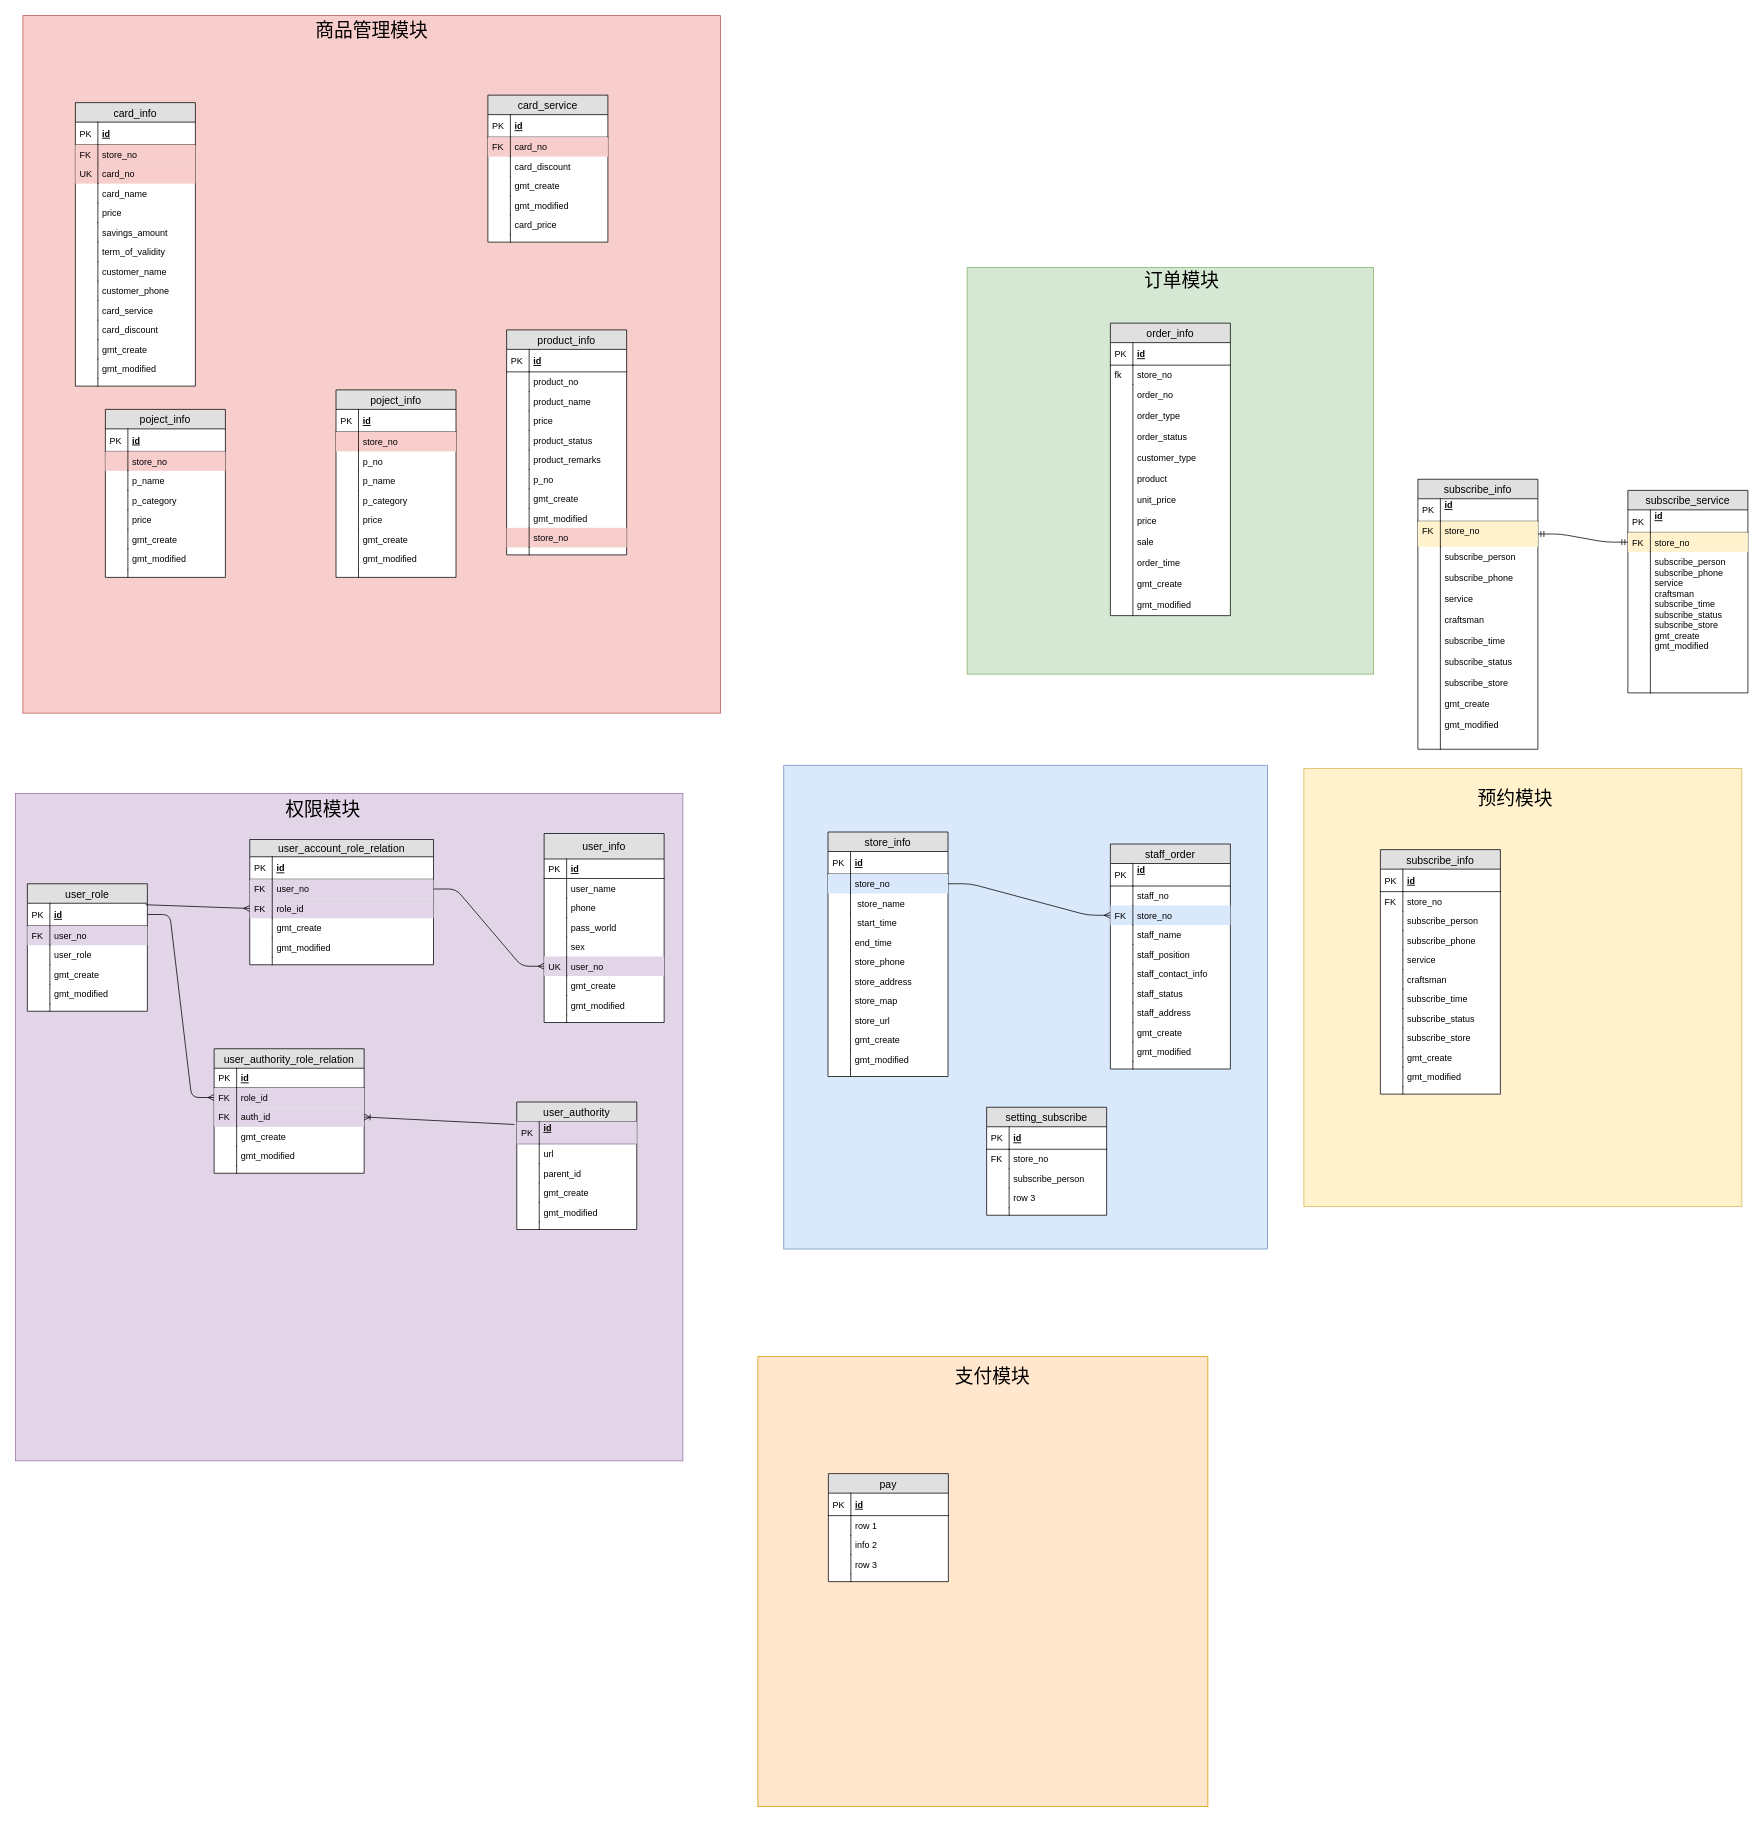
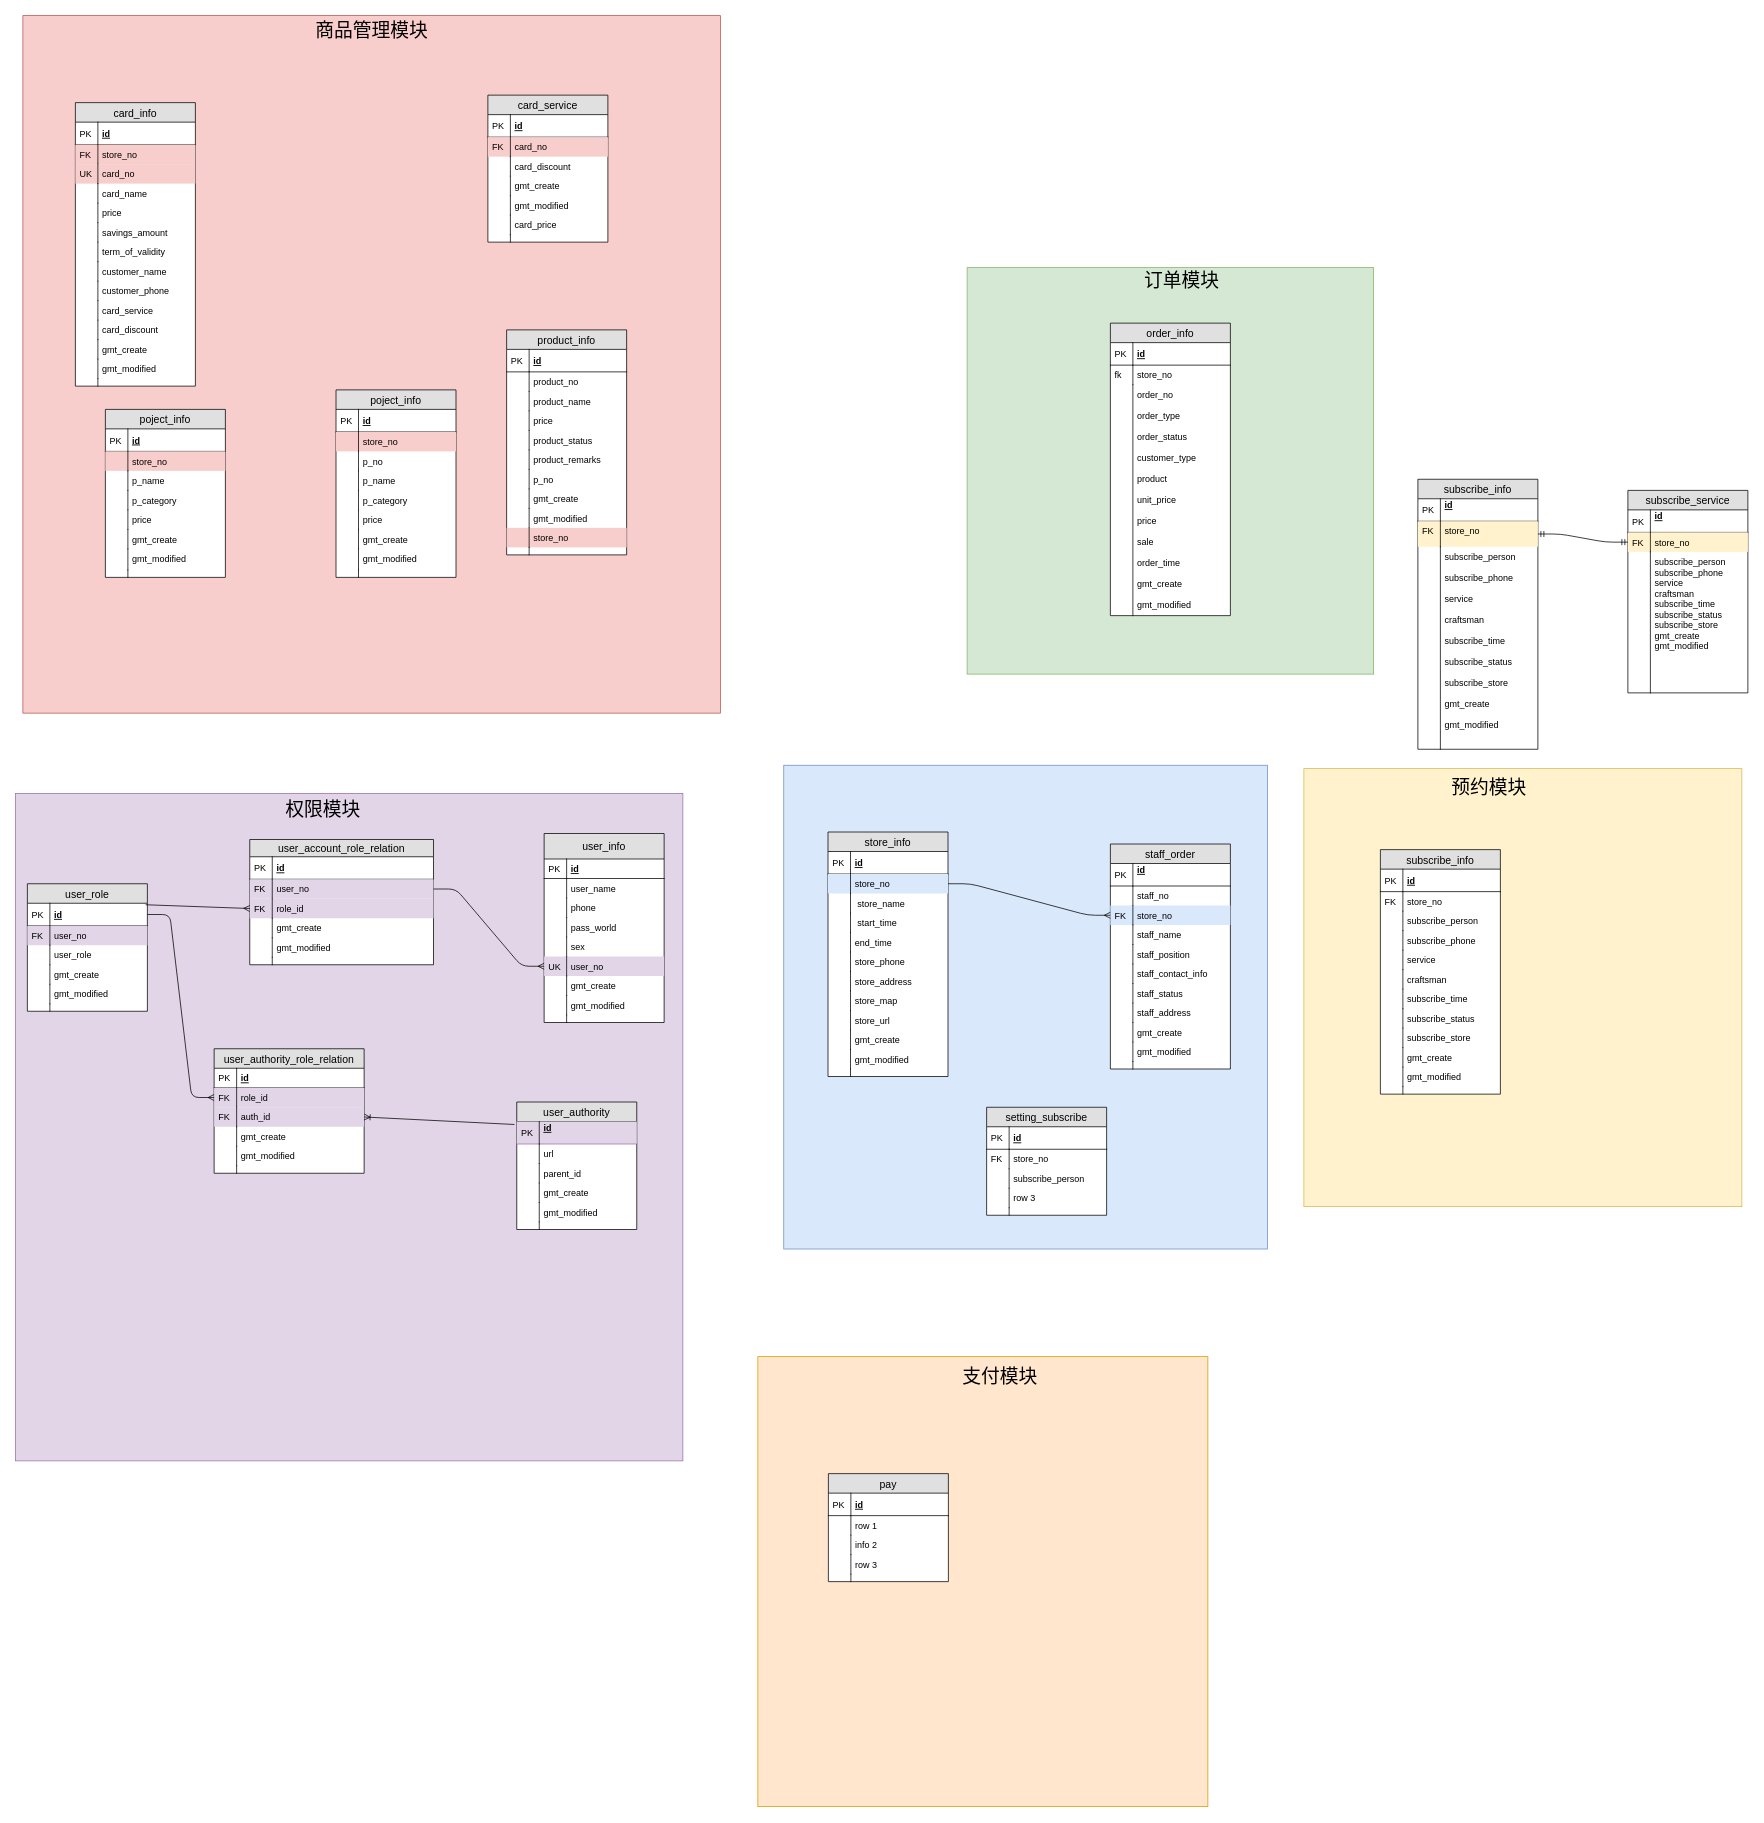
- <mxCell id="4" value="预约模块" style="text;html=1;strokeColor=none;fillColor=none;align=center;verticalAlign=middle;whiteSpace=wrap;rounded=0;strokeWidth=25;fontSize=25;" parent="1" vertex="1"><mxGeometry x="1935" y="1045.5" width="170" height="35" as="geometry" /></mxCell>
+ <mxCell id="4" value="预约模块" style="text;html=1;strokeColor=none;fillColor=none;align=center;verticalAlign=middle;whiteSpace=wrap;rounded=0;strokeWidth=25;fontSize=25;" parent="1" vertex="1"><mxGeometry x="1900" y="1030.5" width="170" height="35" as="geometry" /></mxCell>
- <mxCell id="262" value="支付模块" style="text;html=1;strokeColor=none;fillColor=none;align=center;verticalAlign=middle;whiteSpace=wrap;rounded=0;fontSize=25;" vertex="1" parent="1"><mxGeometry x="1236" y="1823" width="174" height="20" as="geometry" /></mxCell>
+ <mxCell id="262" value="支付模块" style="text;html=1;strokeColor=none;fillColor=none;align=center;verticalAlign=middle;whiteSpace=wrap;rounded=0;fontSize=25;" vertex="1" parent="1"><mxGeometry x="1246" y="1823" width="174" height="20" as="geometry" /></mxCell>
